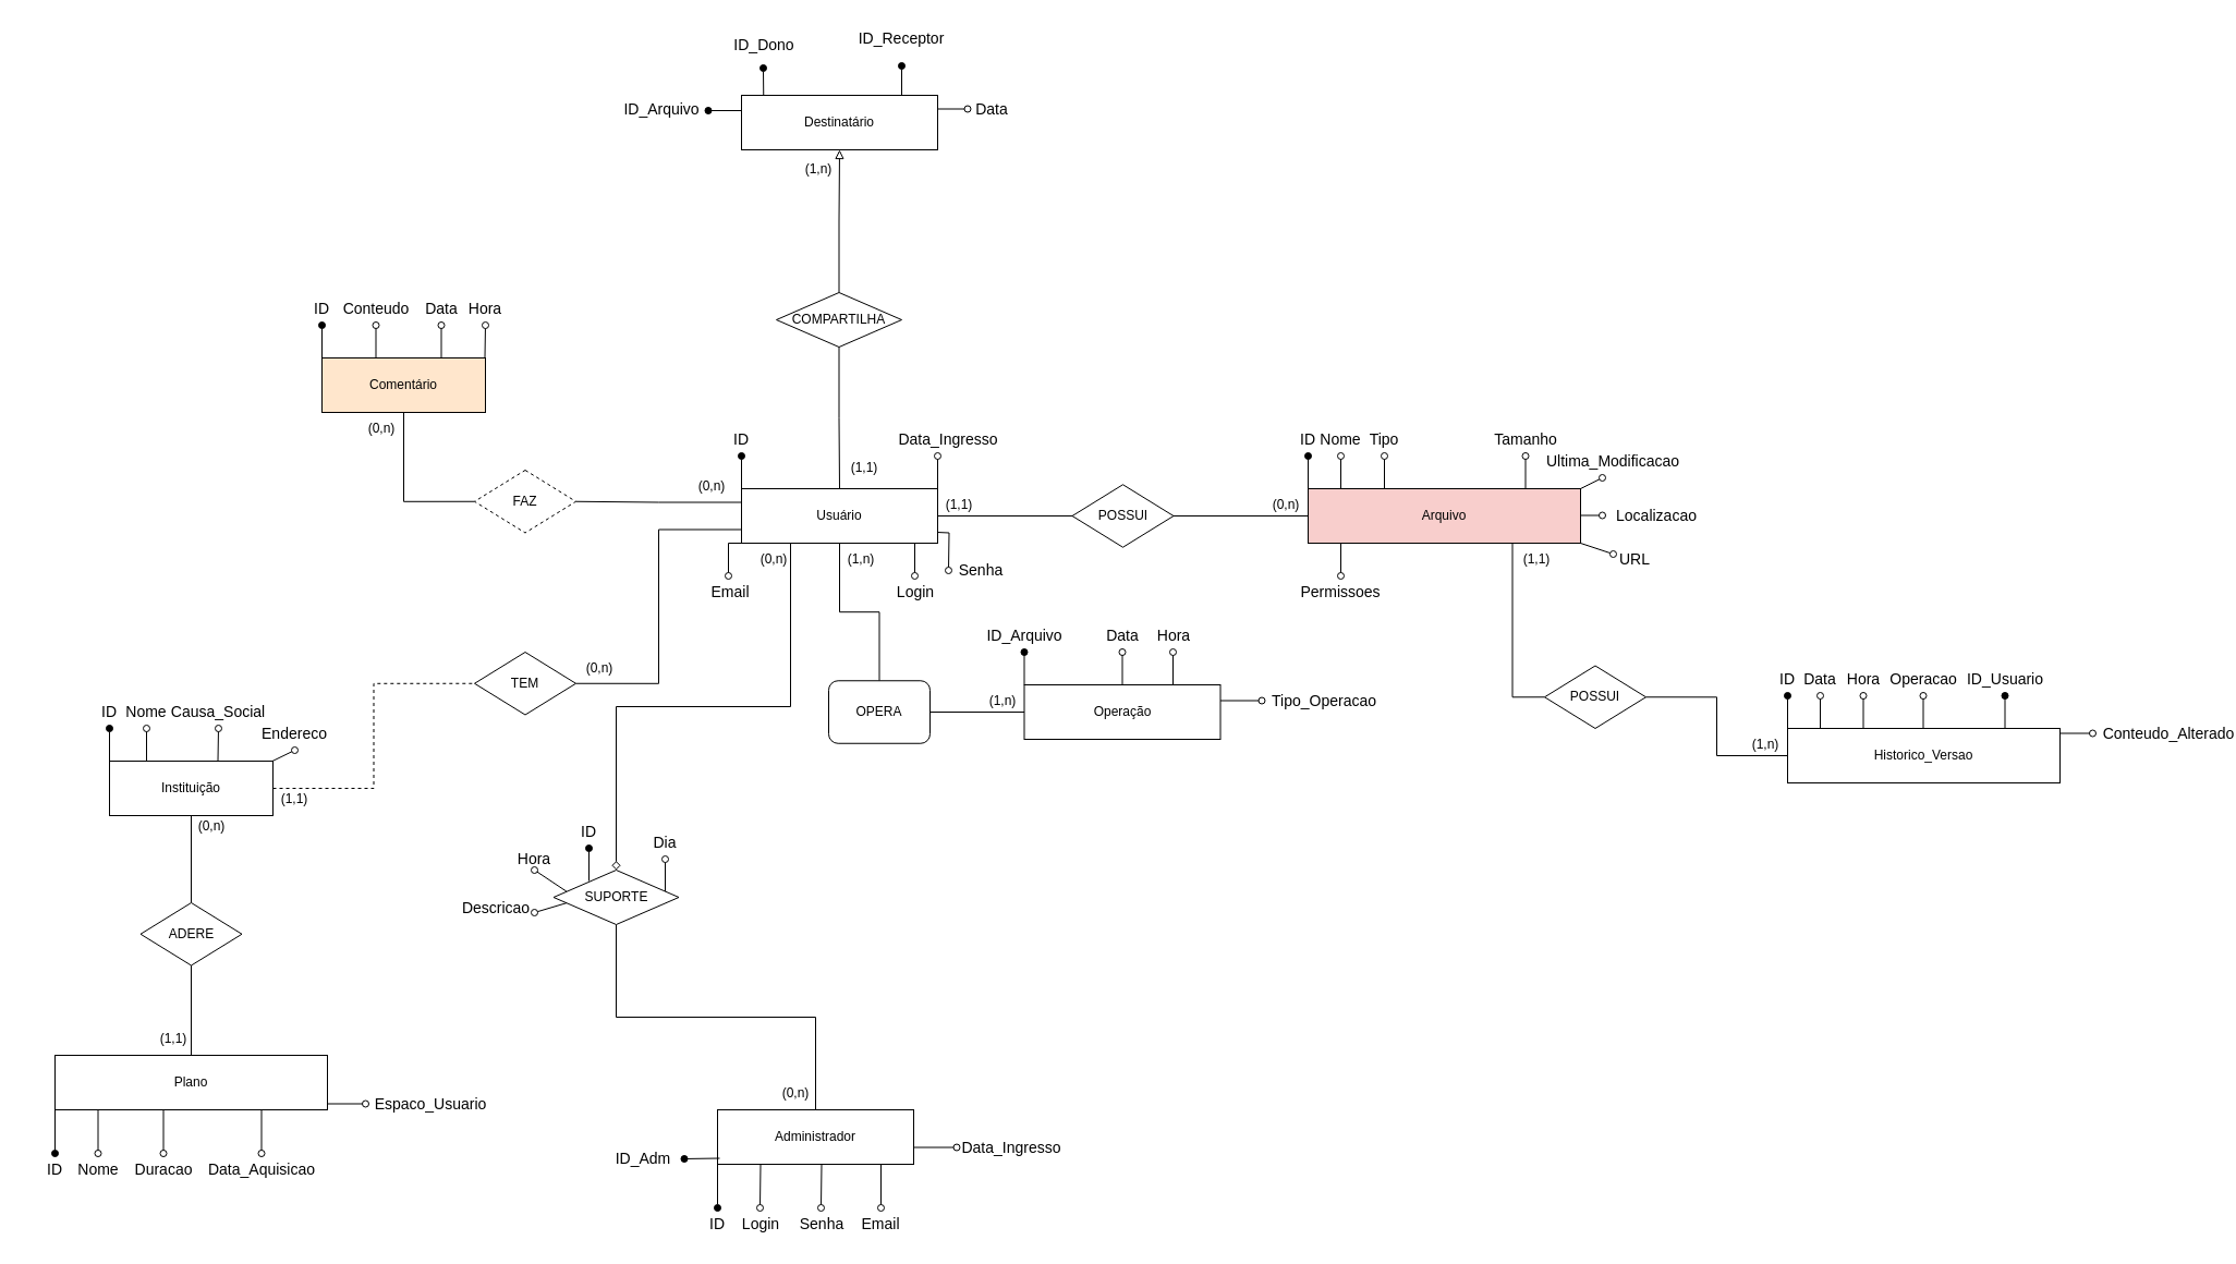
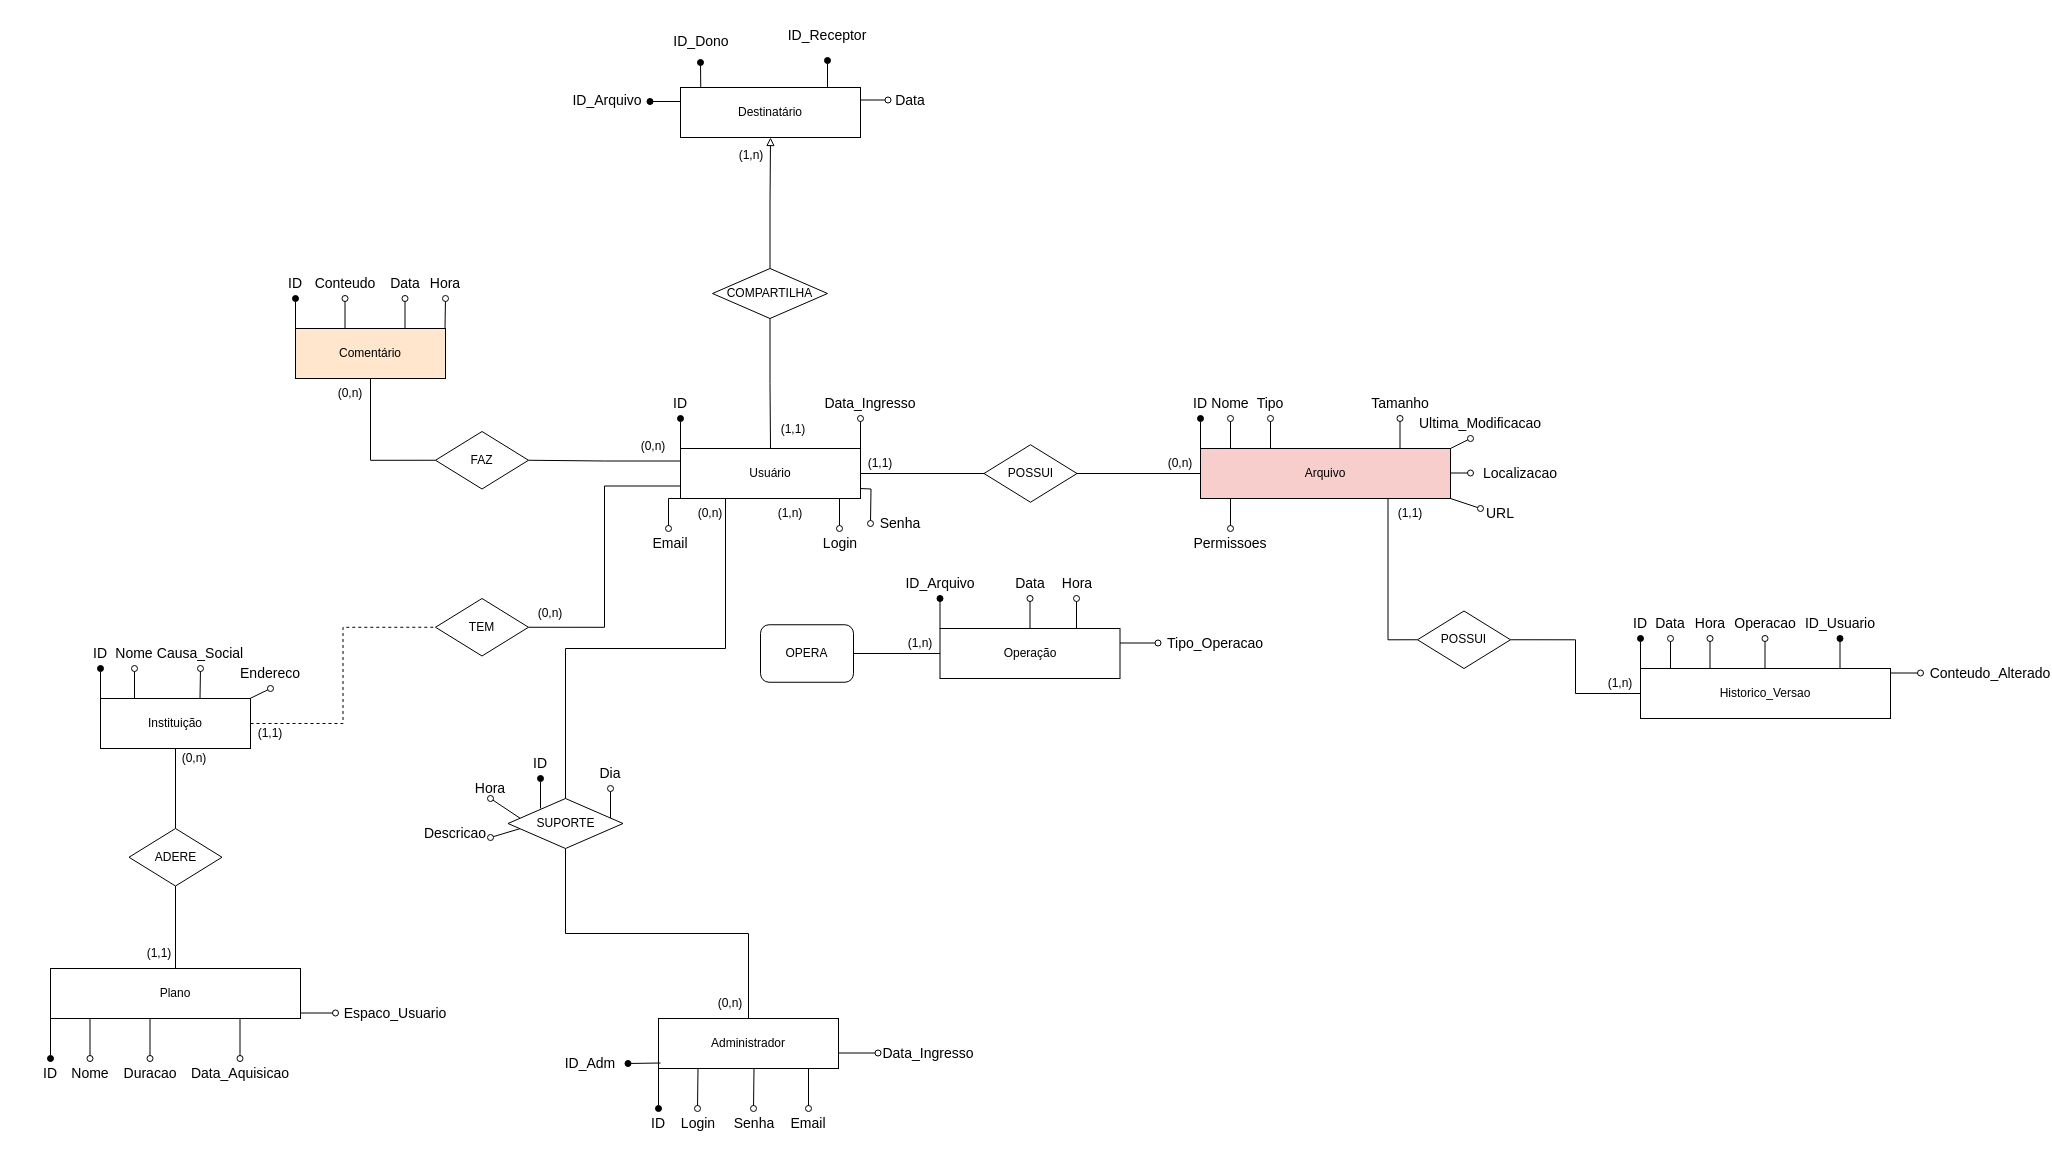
- <mxCell id="121" value="FAZ" style="rhombus;whiteSpace=wrap;html=1;dashed=1;" parent="1" vertex="1"><mxGeometry x="435" y="431" width="93" height="57.5" as="geometry" /></mxCell>
+ <mxCell id="121" value="FAZ" style="rhombus;whiteSpace=wrap;html=1;" parent="1" vertex="1"><mxGeometry x="435" y="431" width="93" height="57.5" as="geometry" /></mxCell>
- <mxCell id="144" style="edgeStyle=orthogonalEdgeStyle;rounded=0;orthogonalLoop=1;jettySize=auto;html=1;exitX=0.5;exitY=0;exitDx=0;exitDy=0;entryX=0.5;entryY=1;entryDx=0;entryDy=0;endArrow=none;endFill=0;" parent="1" source="145" target="4" edge="1"><mxGeometry relative="1" as="geometry" /></mxCell>
- <mxCell id="127" style="edgeStyle=orthogonalEdgeStyle;rounded=0;orthogonalLoop=1;jettySize=auto;html=1;exitX=0.25;exitY=1;exitDx=0;exitDy=0;entryX=0.5;entryY=0;entryDx=0;entryDy=0;entryPerimeter=0;endArrow=diamond;endFill=0;" parent="1" source="4" target="126" edge="1"><mxGeometry relative="1" as="geometry" /></mxCell>
+ <mxCell id="127" style="edgeStyle=orthogonalEdgeStyle;rounded=0;orthogonalLoop=1;jettySize=auto;html=1;exitX=0.25;exitY=1;exitDx=0;exitDy=0;entryX=0.5;entryY=0;entryDx=0;entryDy=0;entryPerimeter=0;endArrow=none;endFill=0;" parent="1" source="4" target="126" edge="1"><mxGeometry relative="1" as="geometry" /></mxCell>
